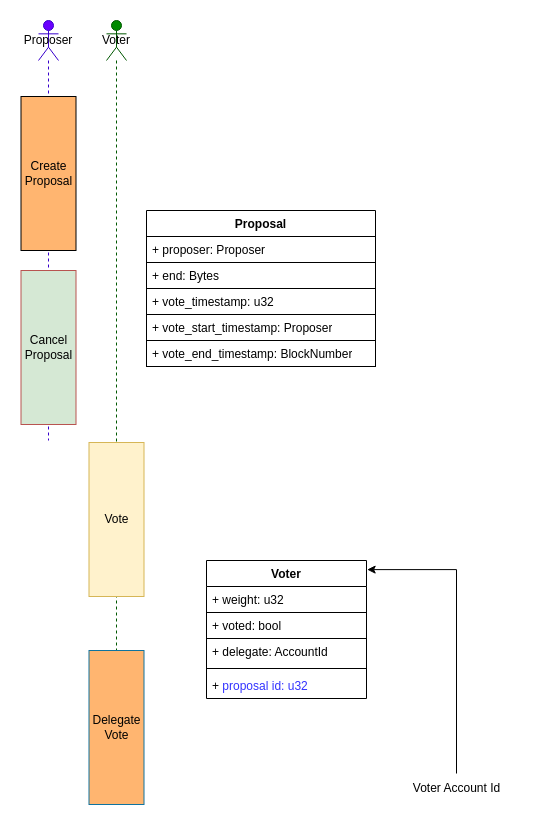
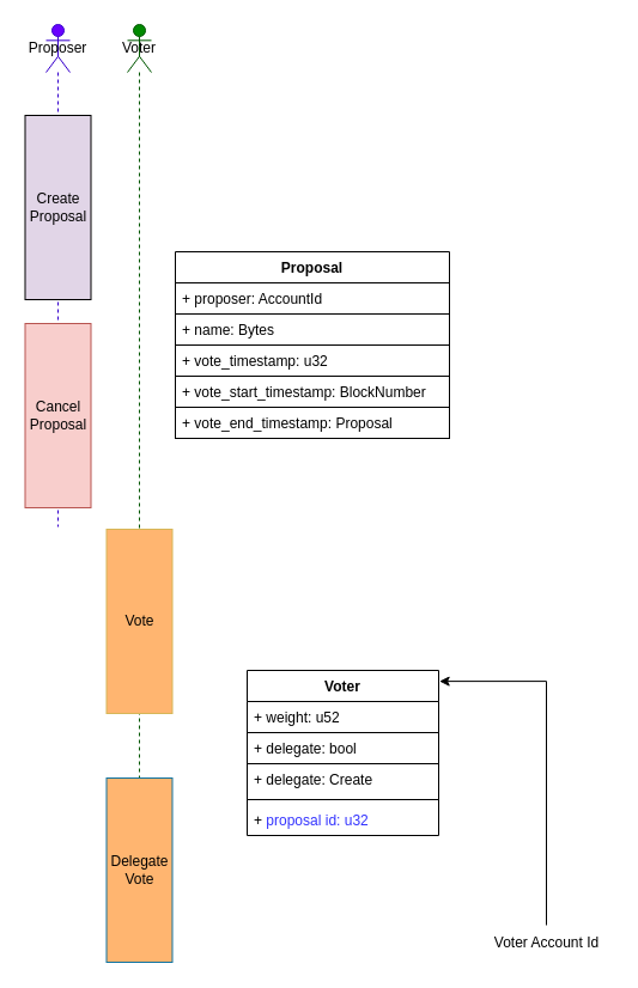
- <mxCell id="9" value="Create Proposal" style="rounded=0;whiteSpace=wrap;html=1;fillColor=#FFB570;" vertex="1" parent="1"><mxGeometry x="20.5" y="96" width="55" height="154" as="geometry" /></mxCell>
+ <mxCell id="9" value="Create Proposal" style="rounded=0;whiteSpace=wrap;html=1;fillColor=#e1d5e7;" vertex="1" parent="1"><mxGeometry x="20.5" y="96" width="55" height="154" as="geometry" /></mxCell>
- <mxCell id="3" value="+ proposer: Proposer" style="text;strokeColor=default;fillColor=none;align=left;verticalAlign=top;spacingLeft=4;spacingRight=4;overflow=hidden;rotatable=0;points=[[0,0.5],[1,0.5]];portConstraint=eastwest;whiteSpace=wrap;html=1;" vertex="1" parent="2"><mxGeometry y="26" width="229" height="26" as="geometry" /></mxCell>
+ <mxCell id="3" value="+ proposer: AccountId" style="text;strokeColor=default;fillColor=none;align=left;verticalAlign=top;spacingLeft=4;spacingRight=4;overflow=hidden;rotatable=0;points=[[0,0.5],[1,0.5]];portConstraint=eastwest;whiteSpace=wrap;html=1;" vertex="1" parent="2"><mxGeometry y="26" width="229" height="26" as="geometry" /></mxCell>
- <mxCell id="4" value="+ end: Bytes" style="text;strokeColor=none;fillColor=none;align=left;verticalAlign=top;spacingLeft=4;spacingRight=4;overflow=hidden;rotatable=0;points=[[0,0.5],[1,0.5]];portConstraint=eastwest;whiteSpace=wrap;html=1;" vertex="1" parent="2"><mxGeometry y="52" width="229" height="26" as="geometry" /></mxCell>
+ <mxCell id="4" value="+ name: Bytes" style="text;strokeColor=none;fillColor=none;align=left;verticalAlign=top;spacingLeft=4;spacingRight=4;overflow=hidden;rotatable=0;points=[[0,0.5],[1,0.5]];portConstraint=eastwest;whiteSpace=wrap;html=1;" vertex="1" parent="2"><mxGeometry y="52" width="229" height="26" as="geometry" /></mxCell>
- <mxCell id="6" value="+ vote_start_timestamp: Proposer" style="text;strokeColor=default;fillColor=none;align=left;verticalAlign=top;spacingLeft=4;spacingRight=4;overflow=hidden;rotatable=0;points=[[0,0.5],[1,0.5]];portConstraint=eastwest;whiteSpace=wrap;html=1;" vertex="1" parent="2"><mxGeometry y="104" width="229" height="26" as="geometry" /></mxCell>
+ <mxCell id="6" value="+ vote_start_timestamp: BlockNumber" style="text;strokeColor=default;fillColor=none;align=left;verticalAlign=top;spacingLeft=4;spacingRight=4;overflow=hidden;rotatable=0;points=[[0,0.5],[1,0.5]];portConstraint=eastwest;whiteSpace=wrap;html=1;" vertex="1" parent="2"><mxGeometry y="104" width="229" height="26" as="geometry" /></mxCell>
- <mxCell id="10" value="Cancel Proposal" style="rounded=0;whiteSpace=wrap;html=1;fillColor=#d5e8d4;strokeColor=#b85450;" vertex="1" parent="1"><mxGeometry x="20.5" y="270" width="55" height="154" as="geometry" /></mxCell>
+ <mxCell id="10" value="Cancel Proposal" style="rounded=0;whiteSpace=wrap;html=1;fillColor=#f8cecc;strokeColor=#b85450;" vertex="1" parent="1"><mxGeometry x="20.5" y="270" width="55" height="154" as="geometry" /></mxCell>
- <mxCell id="7" value="+ vote_end_timestamp: BlockNumber" style="text;strokeColor=default;fillColor=none;align=left;verticalAlign=top;spacingLeft=4;spacingRight=4;overflow=hidden;rotatable=0;points=[[0,0.5],[1,0.5]];portConstraint=eastwest;whiteSpace=wrap;html=1;" vertex="1" parent="2"><mxGeometry y="130" width="229" height="26" as="geometry" /></mxCell>
+ <mxCell id="7" value="+ vote_end_timestamp: Proposal" style="text;strokeColor=default;fillColor=none;align=left;verticalAlign=top;spacingLeft=4;spacingRight=4;overflow=hidden;rotatable=0;points=[[0,0.5],[1,0.5]];portConstraint=eastwest;whiteSpace=wrap;html=1;" vertex="1" parent="2"><mxGeometry y="130" width="229" height="26" as="geometry" /></mxCell>
- <mxCell id="20" value="Vote" style="rounded=0;whiteSpace=wrap;html=1;fillColor=#fff2cc;strokeColor=#d6b656;" vertex="1" parent="1"><mxGeometry x="88.5" y="442" width="55" height="154" as="geometry" /></mxCell>
+ <mxCell id="20" value="Vote" style="rounded=0;whiteSpace=wrap;html=1;fillColor=#ffb570;strokeColor=#d6b656;" vertex="1" parent="1"><mxGeometry x="88.5" y="442" width="55" height="154" as="geometry" /></mxCell>
- <mxCell id="12" value="+ weight: u32" style="text;strokeColor=none;fillColor=none;align=left;verticalAlign=top;spacingLeft=4;spacingRight=4;overflow=hidden;rotatable=0;points=[[0,0.5],[1,0.5]];portConstraint=eastwest;whiteSpace=wrap;html=1;" vertex="1" parent="11"><mxGeometry y="26" width="160" height="26" as="geometry" /></mxCell>
+ <mxCell id="12" value="+ weight: u52" style="text;strokeColor=none;fillColor=none;align=left;verticalAlign=top;spacingLeft=4;spacingRight=4;overflow=hidden;rotatable=0;points=[[0,0.5],[1,0.5]];portConstraint=eastwest;whiteSpace=wrap;html=1;" vertex="1" parent="11"><mxGeometry y="26" width="160" height="26" as="geometry" /></mxCell>
- <mxCell id="13" value="+ voted: bool" style="text;strokeColor=default;fillColor=none;align=left;verticalAlign=top;spacingLeft=4;spacingRight=4;overflow=hidden;rotatable=0;points=[[0,0.5],[1,0.5]];portConstraint=eastwest;whiteSpace=wrap;html=1;glass=0;" vertex="1" parent="11"><mxGeometry y="52" width="160" height="26" as="geometry" /></mxCell>
+ <mxCell id="13" value="+ delegate: bool" style="text;strokeColor=default;fillColor=none;align=left;verticalAlign=top;spacingLeft=4;spacingRight=4;overflow=hidden;rotatable=0;points=[[0,0.5],[1,0.5]];portConstraint=eastwest;whiteSpace=wrap;html=1;glass=0;" vertex="1" parent="11"><mxGeometry y="52" width="160" height="26" as="geometry" /></mxCell>
- <mxCell id="14" value="+ delegate: AccountId" style="text;strokeColor=none;fillColor=none;align=left;verticalAlign=top;spacingLeft=4;spacingRight=4;overflow=hidden;rotatable=0;points=[[0,0.5],[1,0.5]];portConstraint=eastwest;whiteSpace=wrap;html=1;" vertex="1" parent="11"><mxGeometry y="78" width="160" height="26" as="geometry" /></mxCell>
+ <mxCell id="14" value="+ delegate: Create" style="text;strokeColor=none;fillColor=none;align=left;verticalAlign=top;spacingLeft=4;spacingRight=4;overflow=hidden;rotatable=0;points=[[0,0.5],[1,0.5]];portConstraint=eastwest;whiteSpace=wrap;html=1;" vertex="1" parent="11"><mxGeometry y="78" width="160" height="26" as="geometry" /></mxCell>
